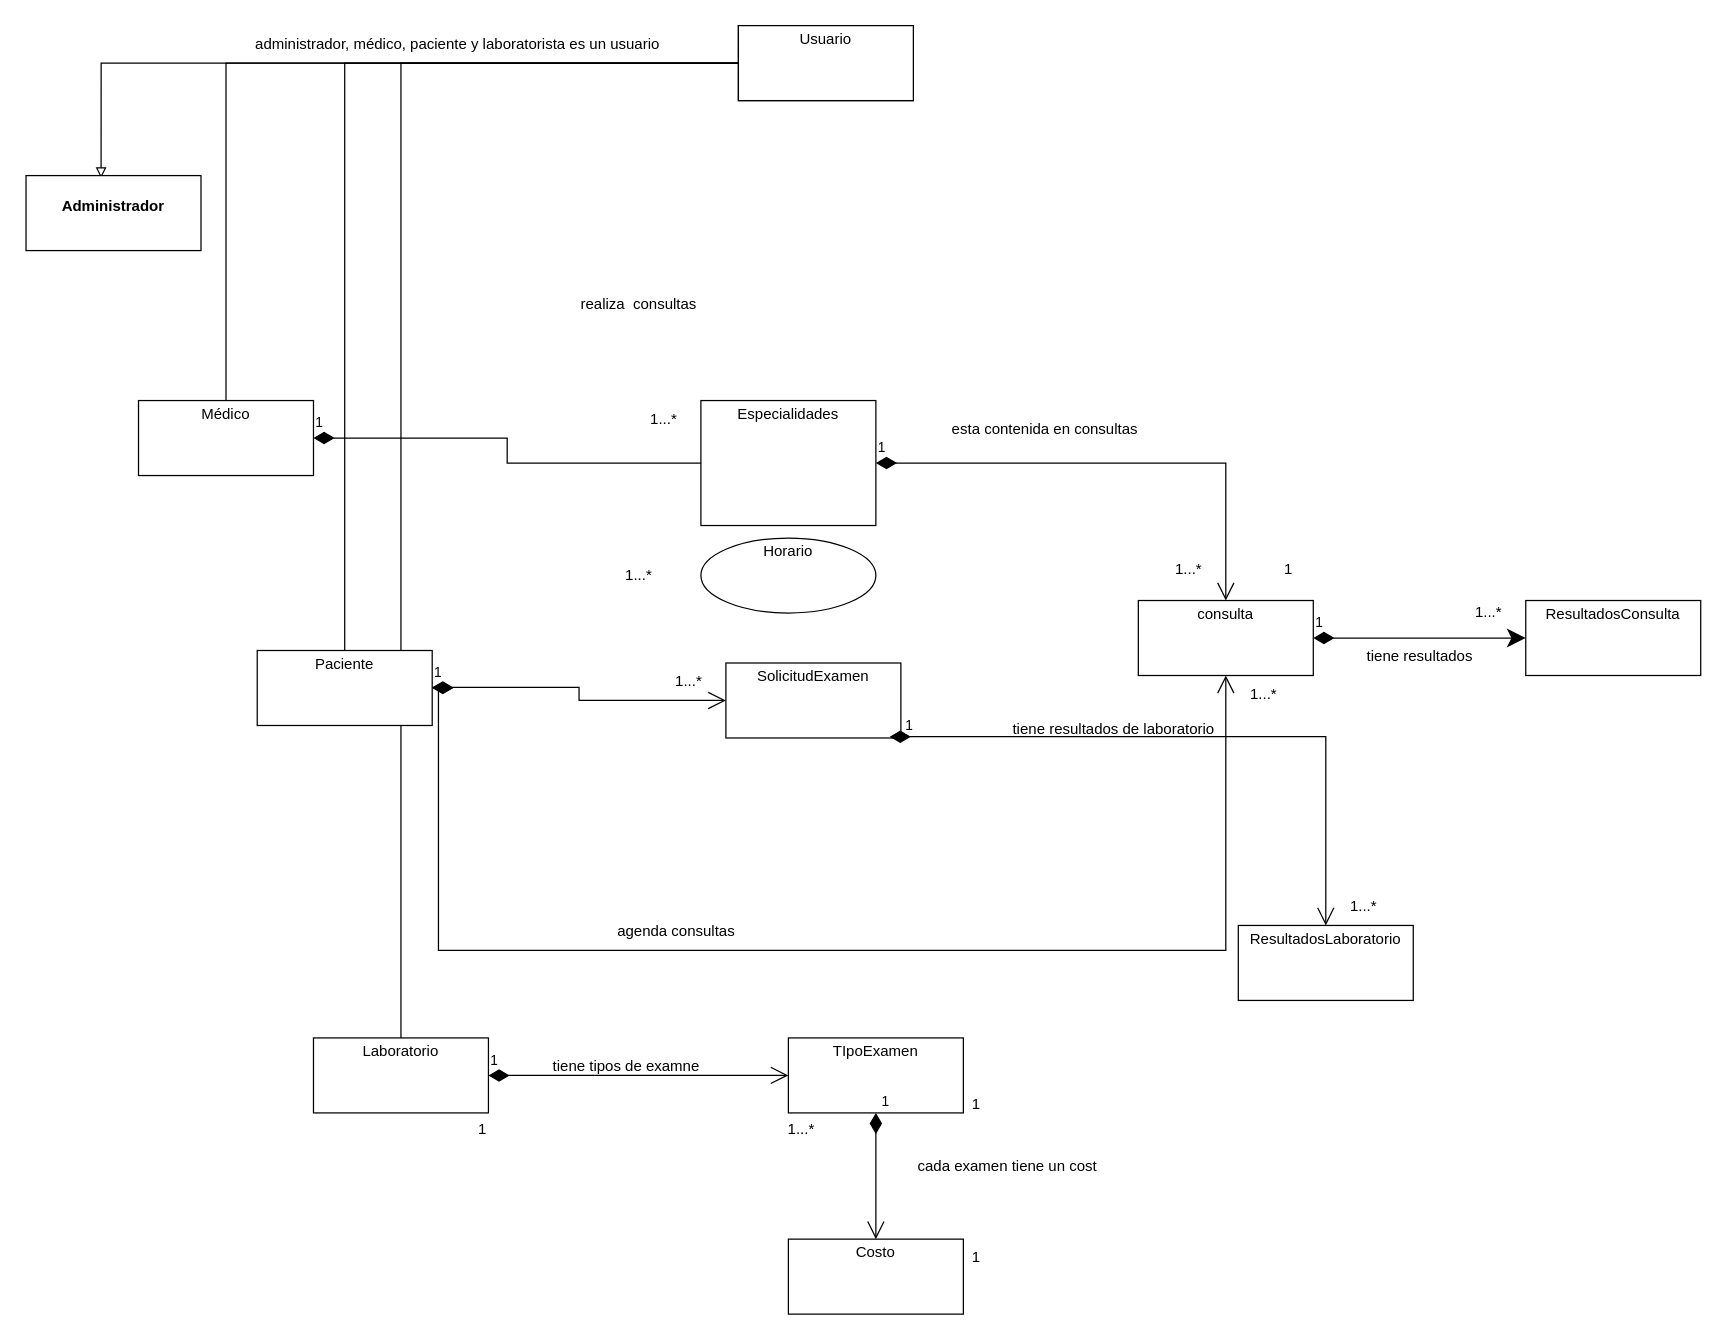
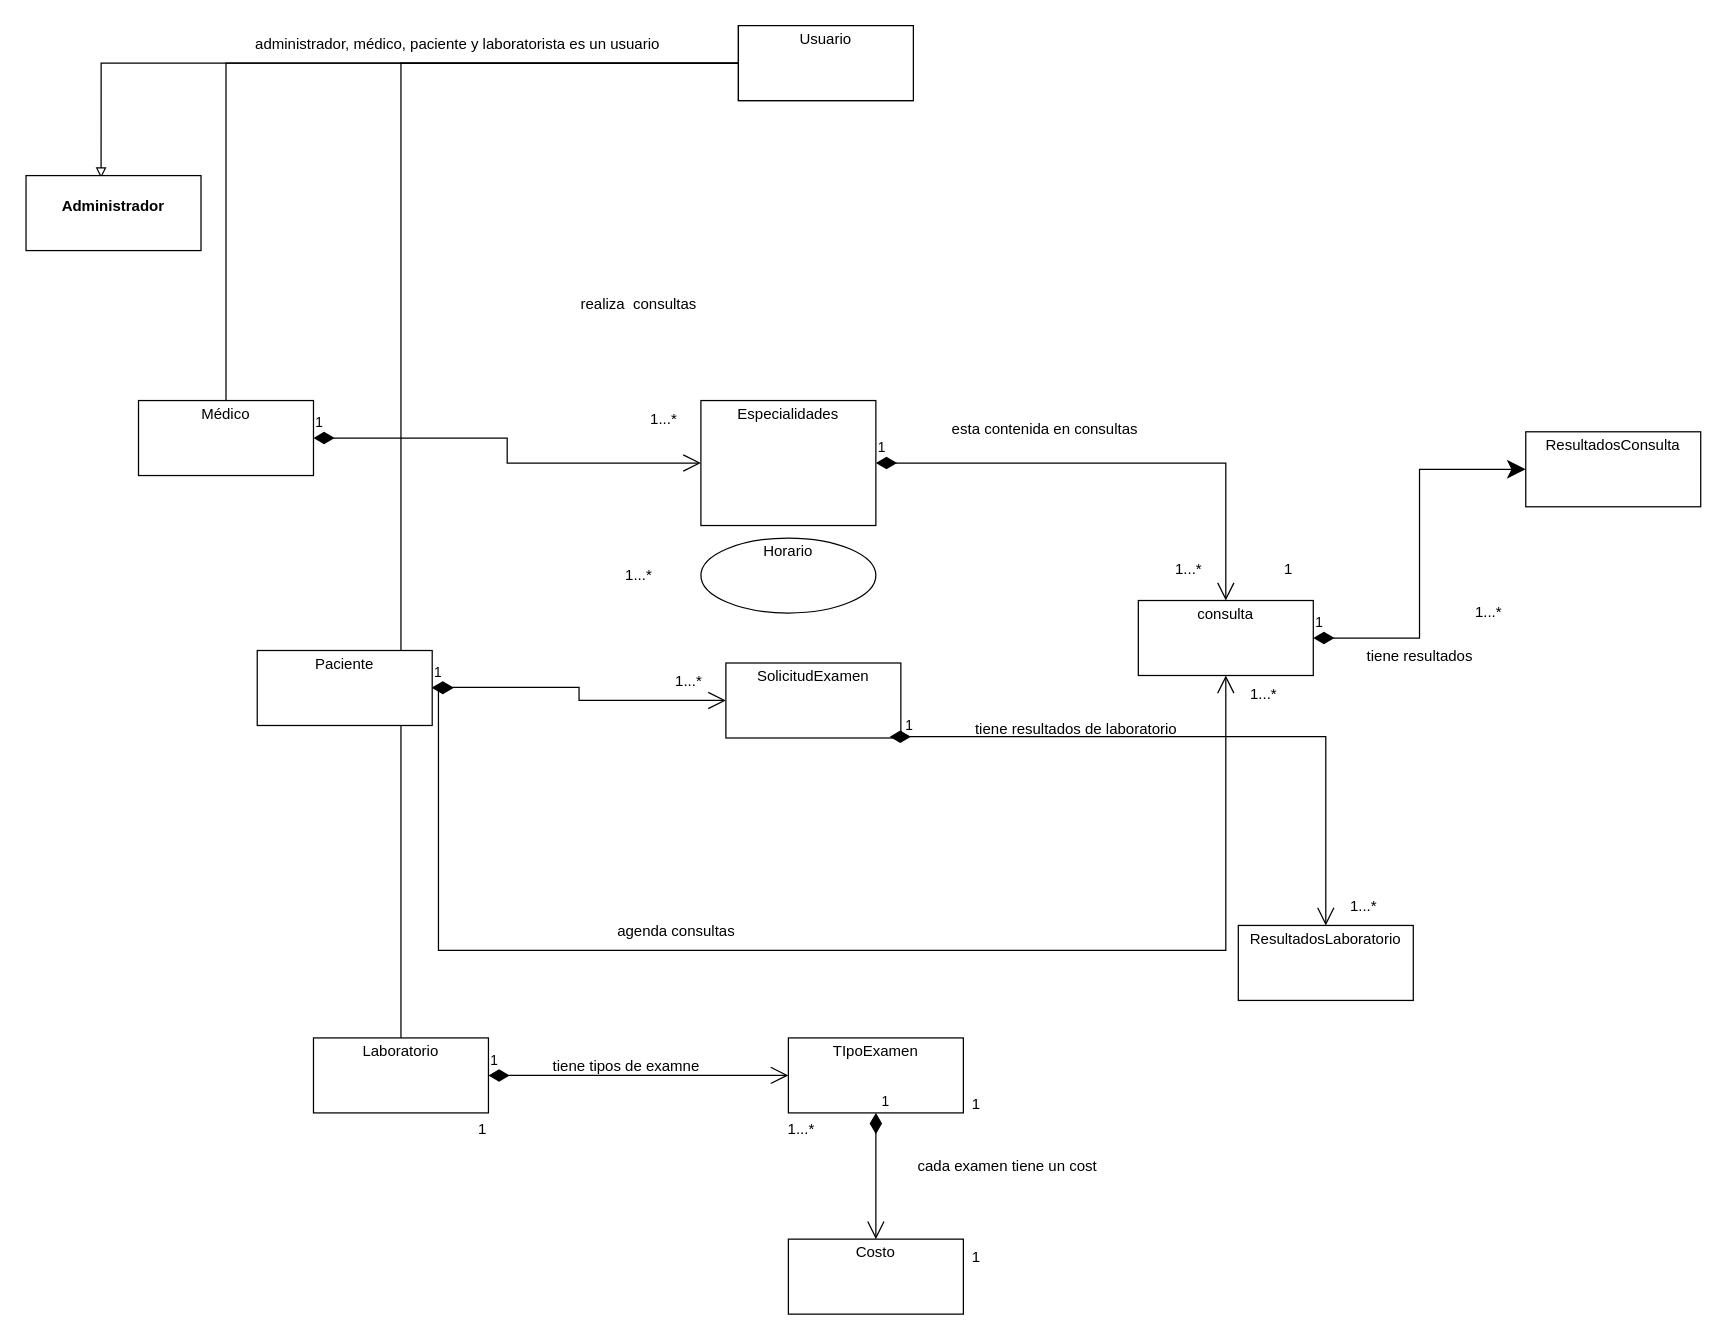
- <mxCell id="5" style="edgeStyle=orthogonalEdgeStyle;rounded=0;orthogonalLoop=1;jettySize=auto;html=1;endArrow=none;endFill=0;" parent="1" source="7" target="10" edge="1"><mxGeometry relative="1" as="geometry" /></mxCell>
- <mxCell id="13" value="1" style="endArrow=none;html=1;endSize=12;startArrow=diamondThin;startSize=14;startFill=1;edgeStyle=orthogonalEdgeStyle;align=left;verticalAlign=bottom;rounded=0;" parent="1" target="12" edge="1" source="8"><mxGeometry x="-1" y="3" relative="1" as="geometry"><mxPoint x="340" y="349.5" as="sourcePoint" /><mxPoint x="500" y="349.5" as="targetPoint" /></mxGeometry></mxCell>
+ <mxCell id="13" value="1" style="endArrow=open;html=1;endSize=12;startArrow=diamondThin;startSize=14;startFill=1;edgeStyle=orthogonalEdgeStyle;align=left;verticalAlign=bottom;rounded=0;" parent="1" target="12" edge="1" source="8"><mxGeometry x="-1" y="3" relative="1" as="geometry"><mxPoint x="340" y="349.5" as="sourcePoint" /><mxPoint x="500" y="349.5" as="targetPoint" /></mxGeometry></mxCell>
- <mxCell id="44" value="&lt;p style=&quot;margin:0px;margin-top:4px;text-align:center;&quot;&gt;ResultadosConsulta&lt;/p&gt;" style="verticalAlign=top;align=left;overflow=fill;fontSize=12;fontFamily=Helvetica;html=1;whiteSpace=wrap;" vertex="1" parent="1"><mxGeometry x="1220" y="480" width="140" height="60" as="geometry" /></mxCell>
+ <mxCell id="44" value="&lt;p style=&quot;margin:0px;margin-top:4px;text-align:center;&quot;&gt;ResultadosConsulta&lt;/p&gt;" style="verticalAlign=top;align=left;overflow=fill;fontSize=12;fontFamily=Helvetica;html=1;whiteSpace=wrap;" vertex="1" parent="1"><mxGeometry x="1220" y="345" width="140" height="60" as="geometry" /></mxCell>
- <mxCell id="27" value="tiene resultados de laboratorio" style="text;html=1;align=center;verticalAlign=middle;resizable=0;points=[];autosize=1;strokeColor=none;fillColor=none;" vertex="1" parent="1"><mxGeometry x="800" y="568" width="180" height="30" as="geometry" /></mxCell>
+ <mxCell id="27" value="tiene resultados de laboratorio" style="text;html=1;align=center;verticalAlign=middle;resizable=0;points=[];autosize=1;strokeColor=none;fillColor=none;" vertex="1" parent="1"><mxGeometry x="770" y="568" width="180" height="30" as="geometry" /></mxCell>
